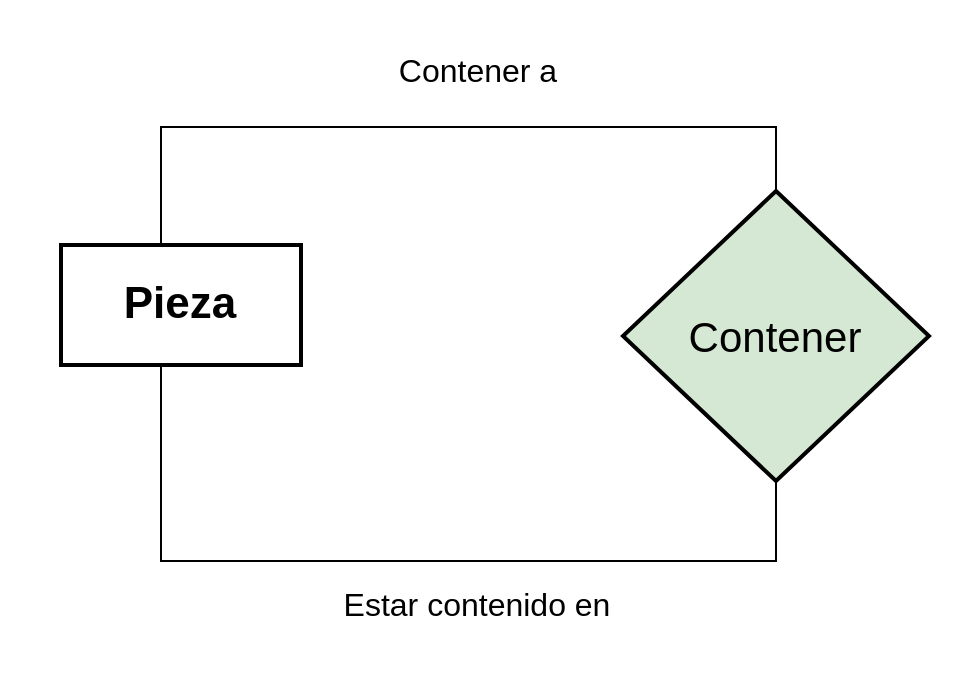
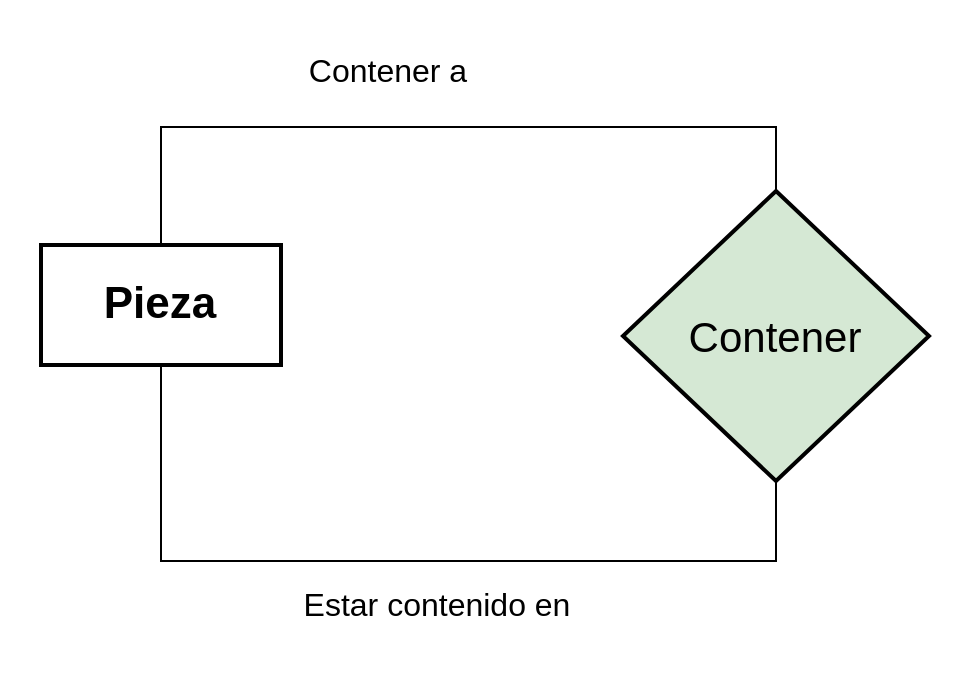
- <mxCell id="7" value="Contener a" style="text;strokeColor=none;fillColor=none;html=1;align=center;verticalAlign=middle;whiteSpace=wrap;rounded=0;fontSize=16;" vertex="1" parent="1"><mxGeometry x="180.5" y="20" width="116" height="30" as="geometry" /></mxCell>
+ <mxCell id="7" value="Contener a" style="text;strokeColor=none;fillColor=none;html=1;align=center;verticalAlign=middle;whiteSpace=wrap;rounded=0;fontSize=16;" vertex="1" parent="1"><mxGeometry x="135.5" y="20" width="116" height="30" as="geometry" /></mxCell>
- <mxCell id="2" value="Pieza" style="whiteSpace=wrap;html=1;fontSize=22;fontStyle=1;strokeWidth=2;" vertex="1" parent="1"><mxGeometry x="30" y="122" width="120" height="60" as="geometry" /></mxCell>
+ <mxCell id="2" value="Pieza" style="whiteSpace=wrap;html=1;fontSize=22;fontStyle=1;strokeWidth=2;" vertex="1" parent="1"><mxGeometry x="20" y="122" width="120" height="60" as="geometry" /></mxCell>
- <mxCell id="6" value="Estar contenido en" style="text;strokeColor=none;fillColor=none;html=1;align=center;verticalAlign=middle;whiteSpace=wrap;rounded=0;fontSize=16;" vertex="1" parent="1"><mxGeometry x="147" y="287" width="183" height="30" as="geometry" /></mxCell>
+ <mxCell id="6" value="Estar contenido en" style="text;strokeColor=none;fillColor=none;html=1;align=center;verticalAlign=middle;whiteSpace=wrap;rounded=0;fontSize=16;" vertex="1" parent="1"><mxGeometry x="127" y="287" width="183" height="30" as="geometry" /></mxCell>
